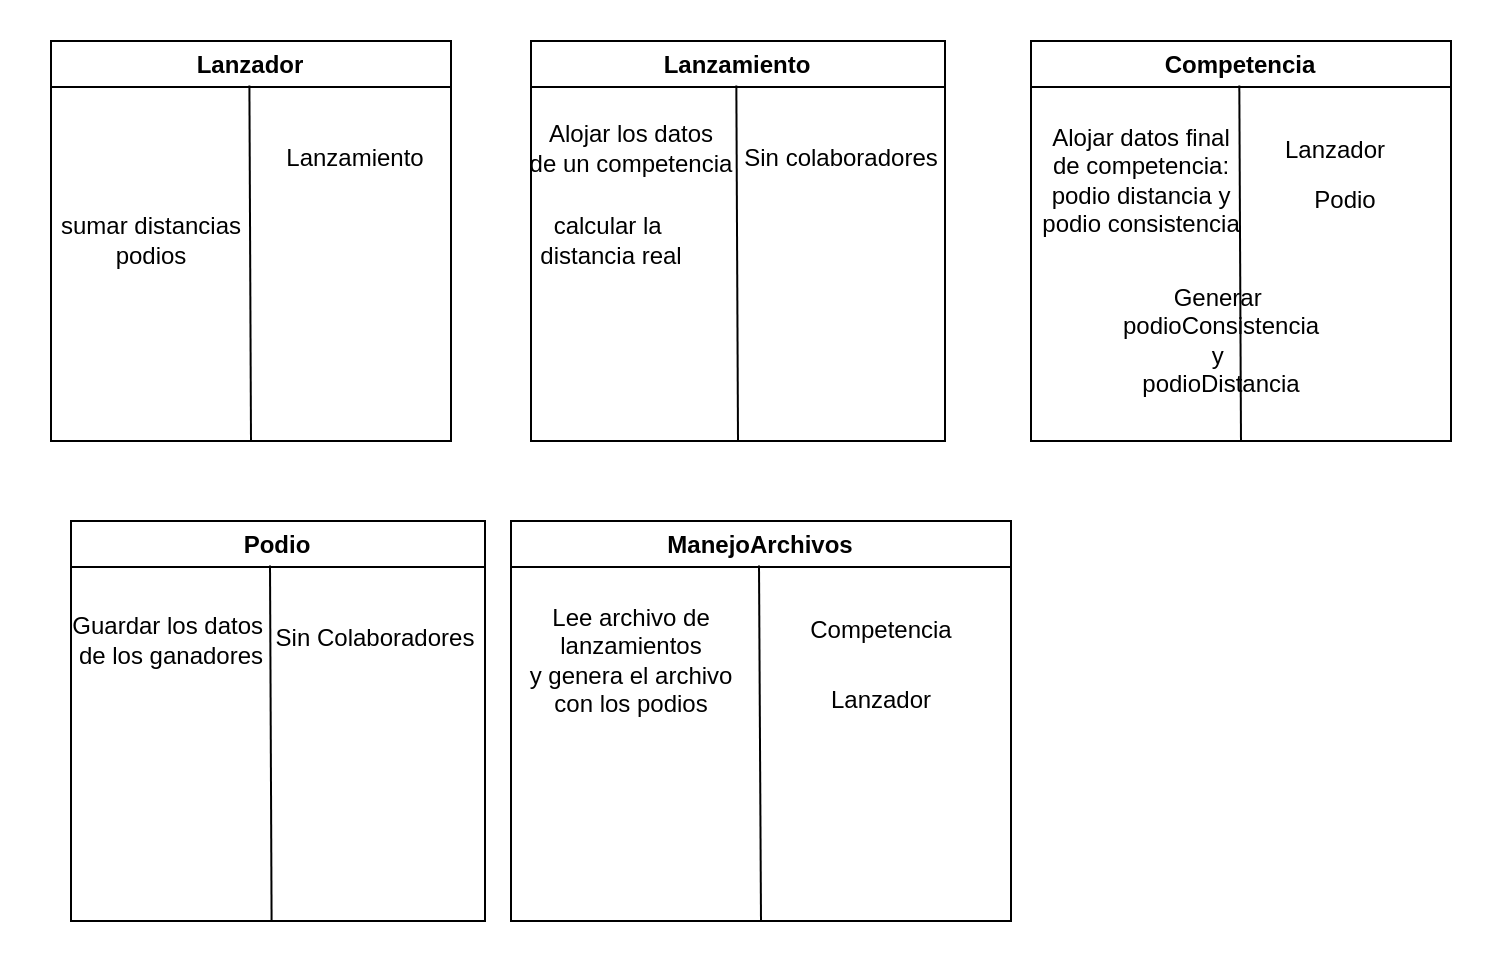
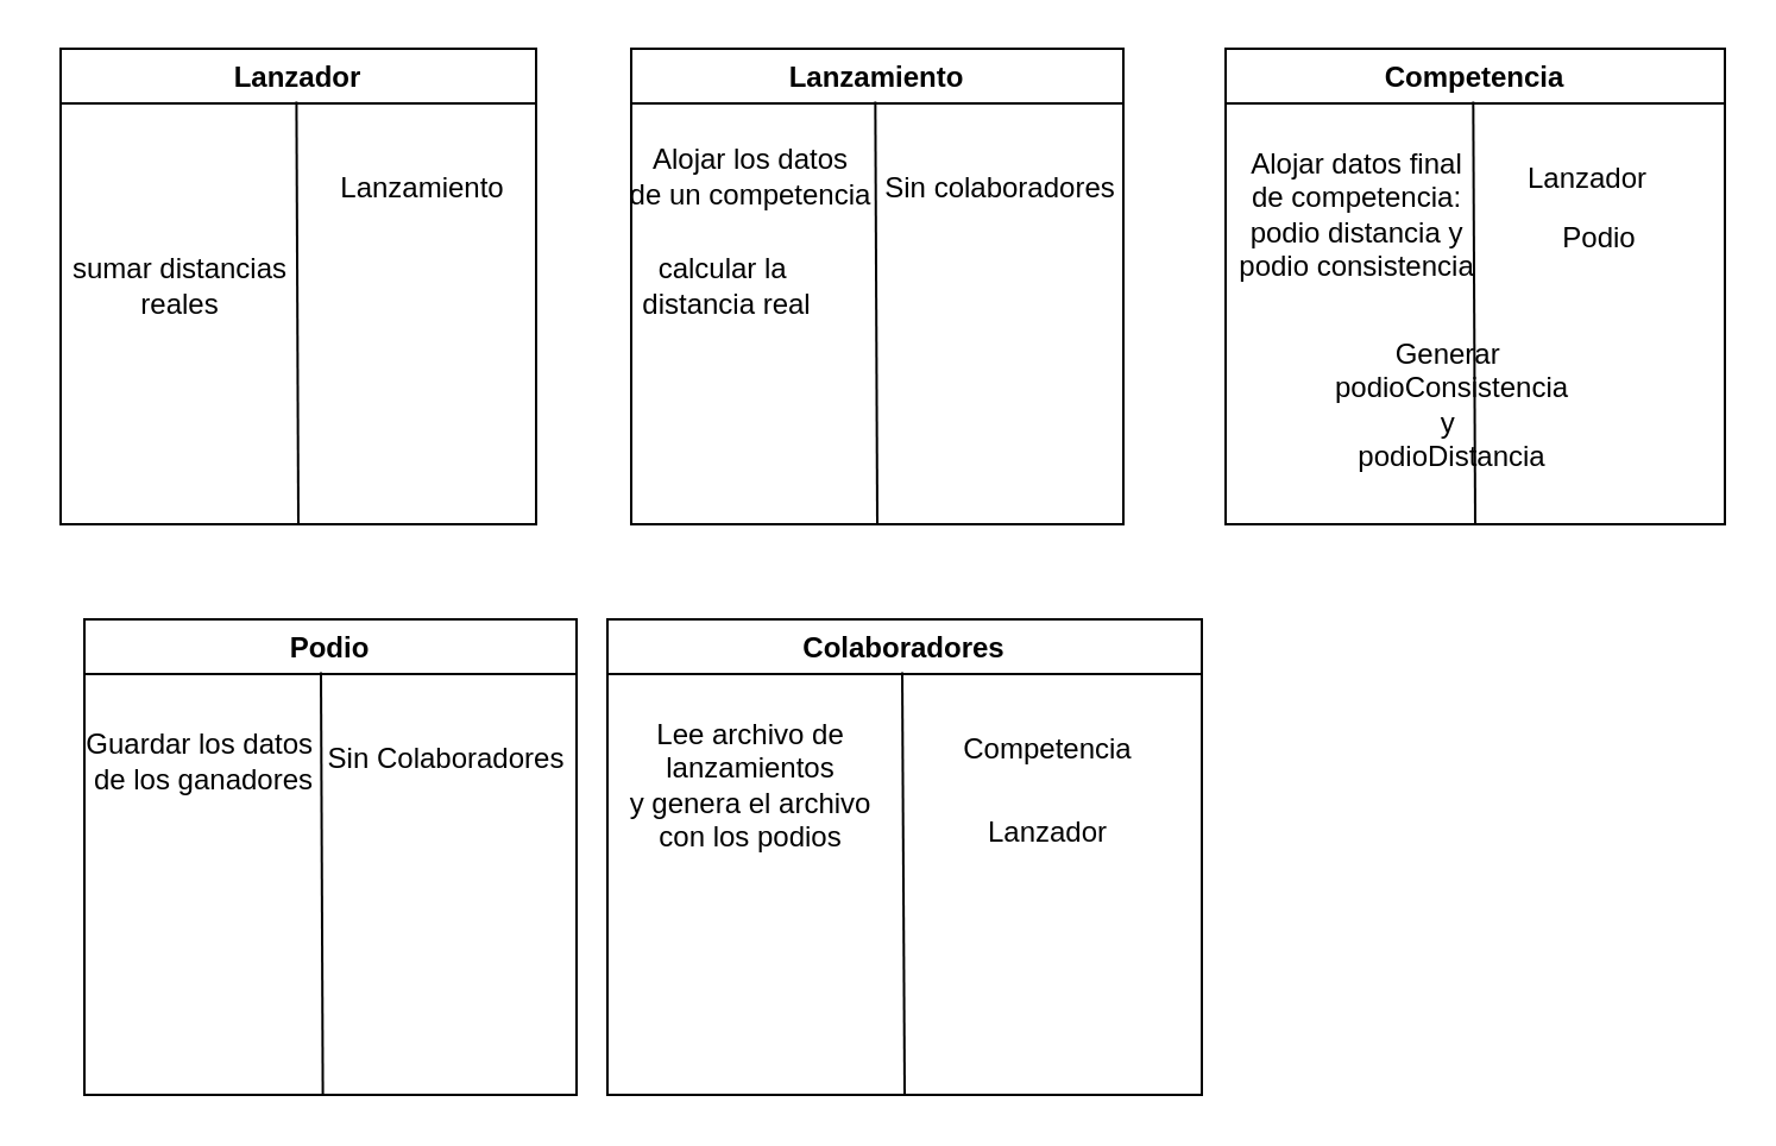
- <mxCell id="15" value="sumar distancias&lt;br&gt;podios" style="text;html=1;align=center;verticalAlign=middle;resizable=0;points=[];autosize=1;" parent="13" vertex="1"><mxGeometry x="-5" y="85" width="110" height="30" as="geometry" /></mxCell>
+ <mxCell id="15" value="sumar distancias&lt;br&gt;reales" style="text;html=1;align=center;verticalAlign=middle;resizable=0;points=[];autosize=1;" parent="13" vertex="1"><mxGeometry x="-5" y="85" width="110" height="30" as="geometry" /></mxCell>
- <mxCell id="17" value="ManejoArchivos" style="swimlane;startSize=23;" parent="1" vertex="1"><mxGeometry x="255" y="260" width="250" height="200" as="geometry" /></mxCell>
+ <mxCell id="17" value="Colaboradores" style="swimlane;startSize=23;" parent="1" vertex="1"><mxGeometry x="255" y="260" width="250" height="200" as="geometry" /></mxCell>
